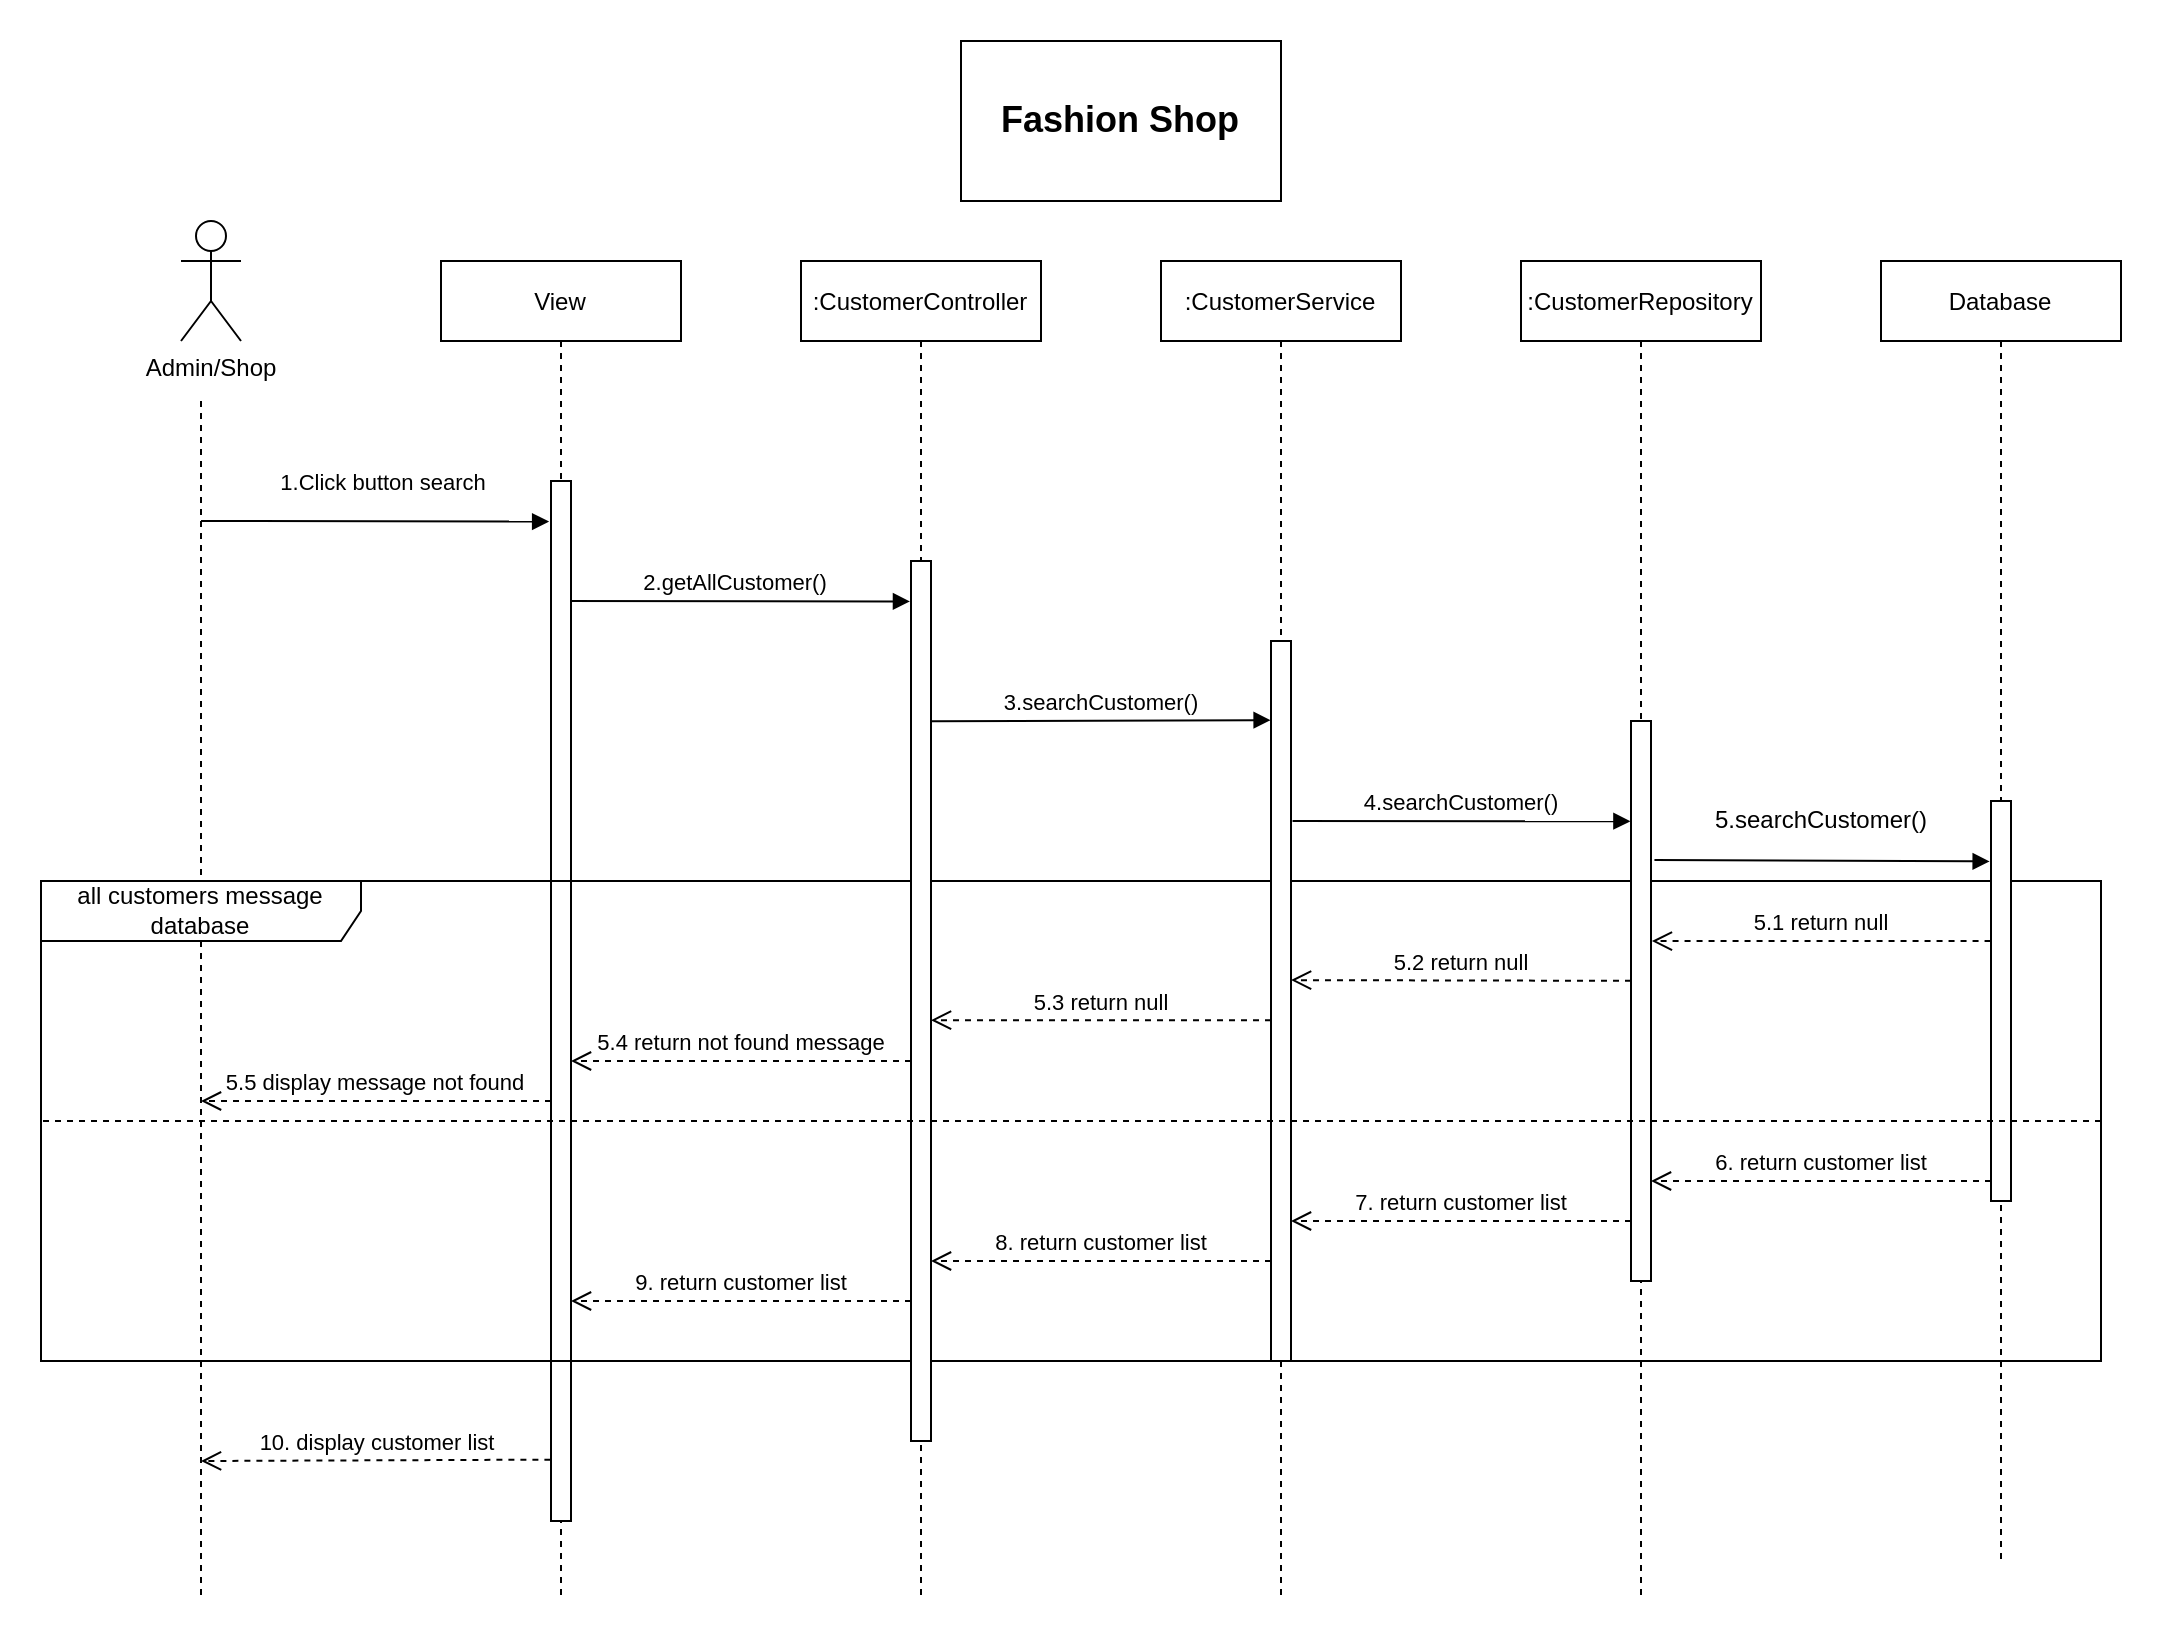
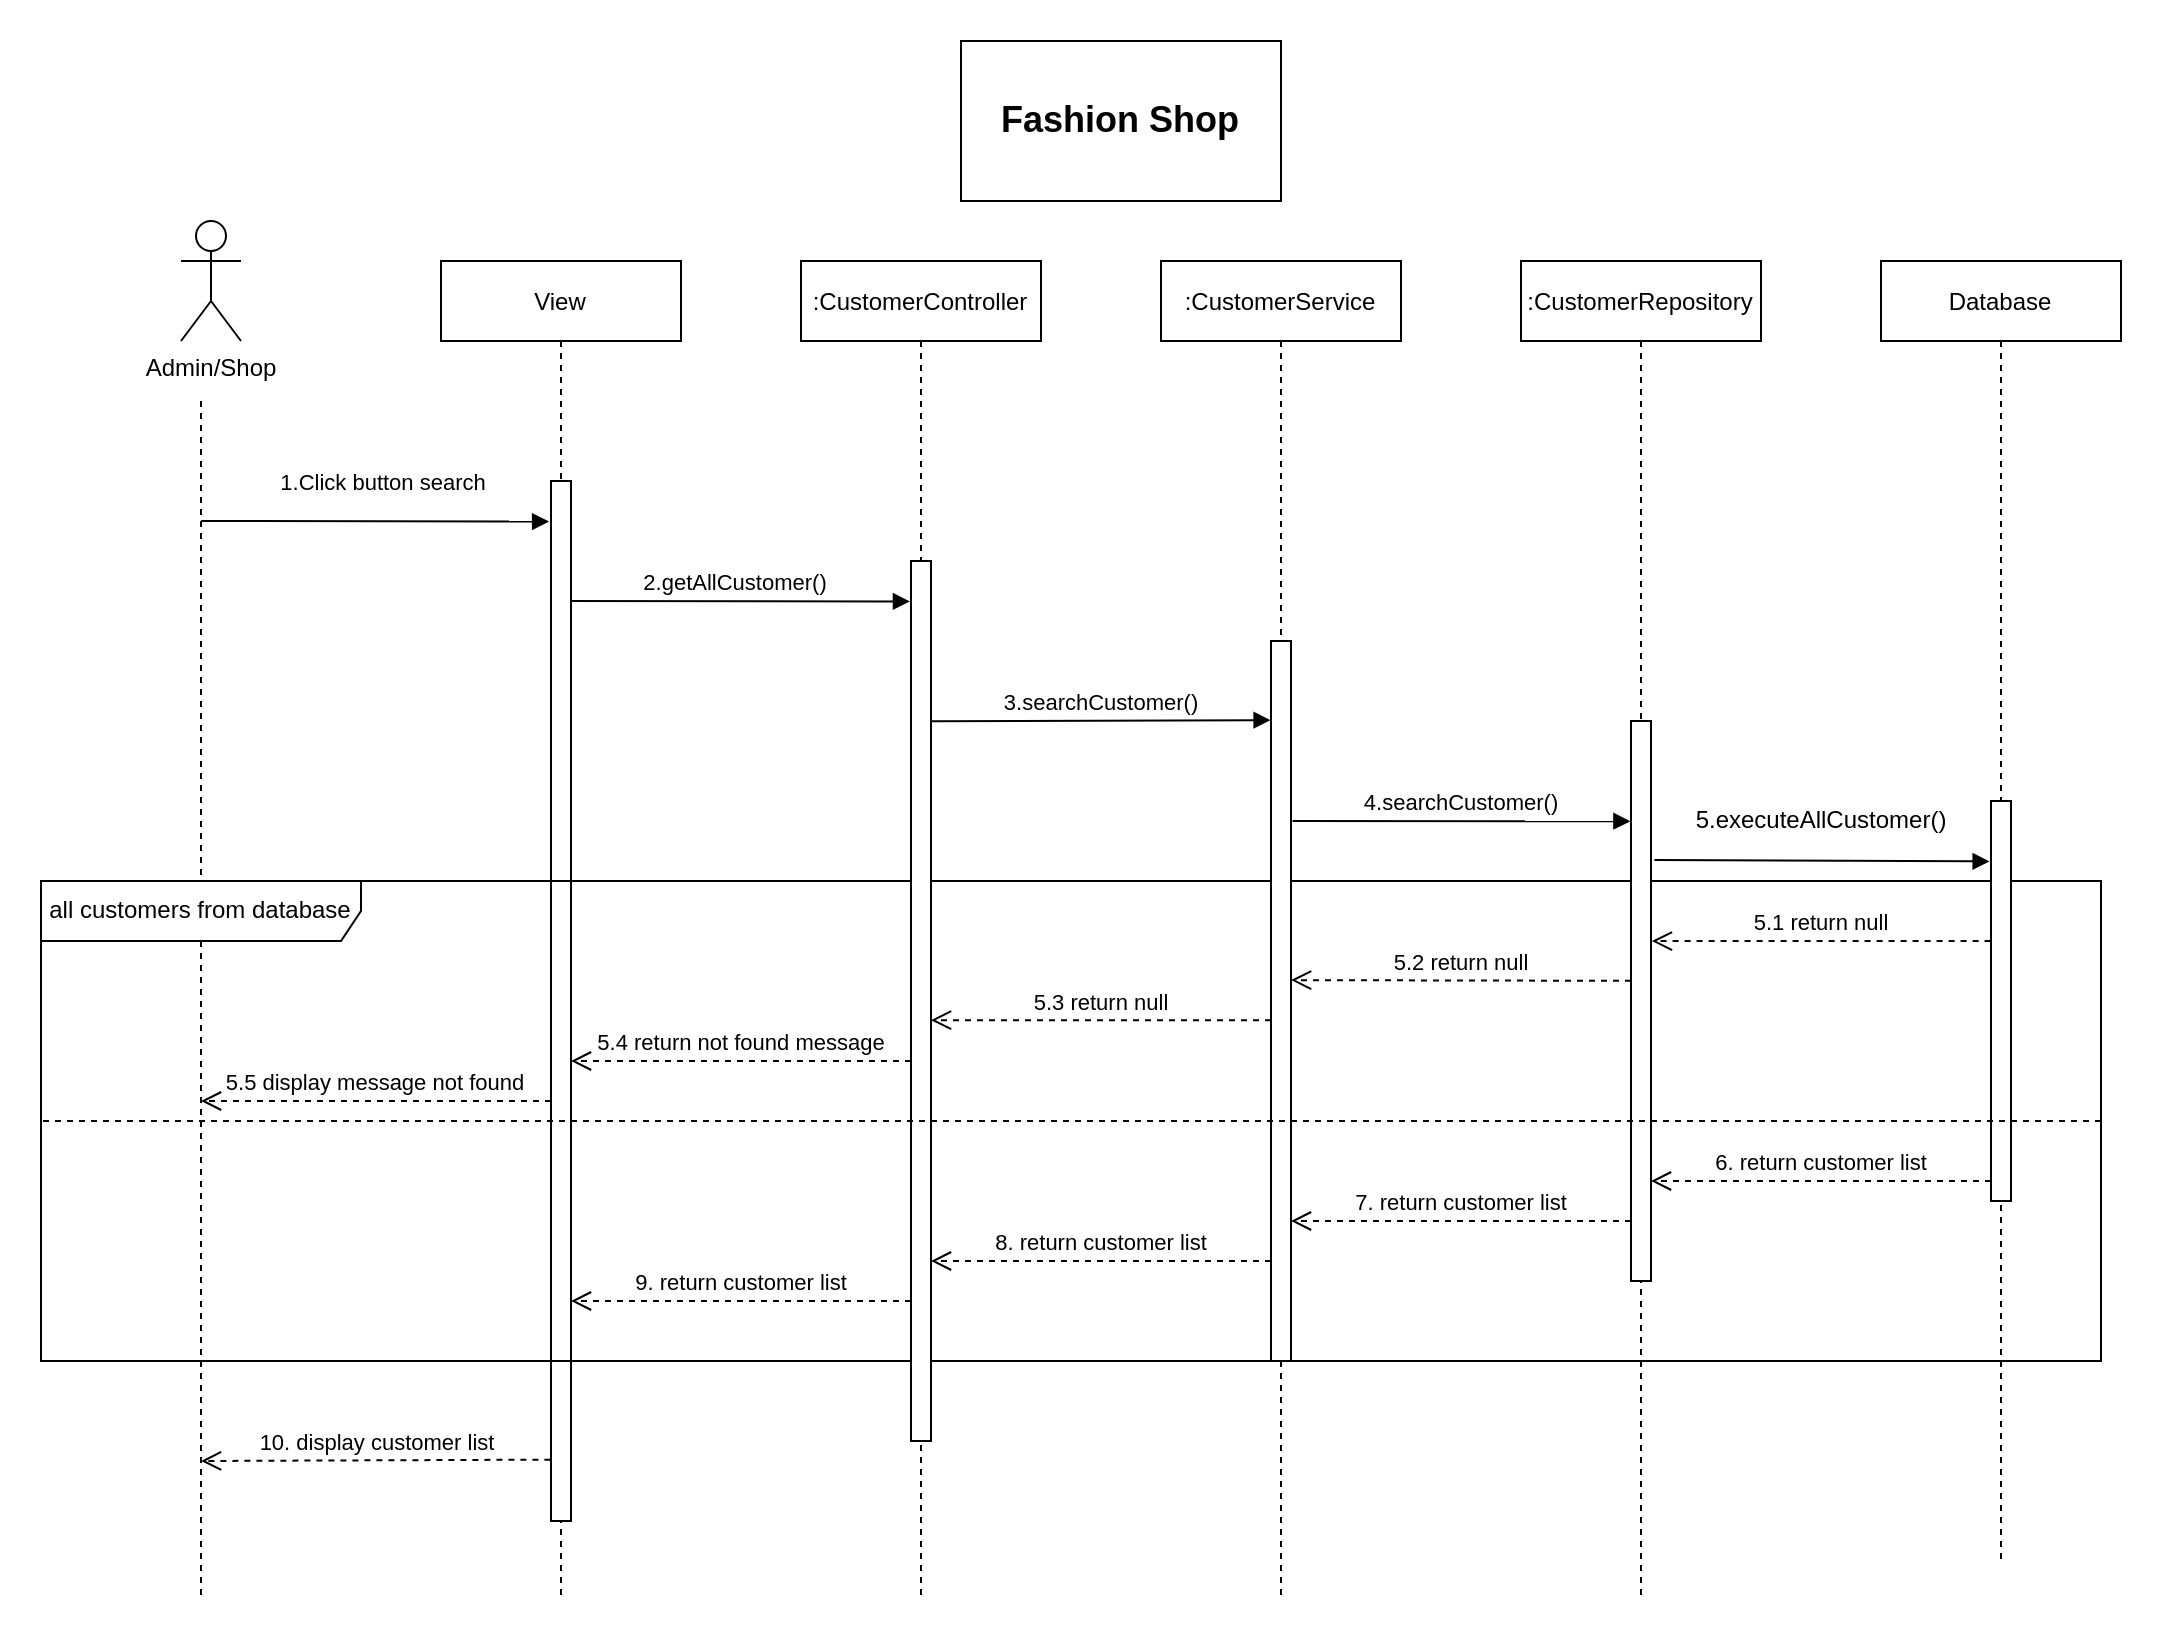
- <mxCell id="26" value="5.searchCustomer()" style="text;html=1;align=center;verticalAlign=middle;resizable=0;points=[];autosize=1;strokeColor=none;fillColor=none;" parent="1" vertex="1"><mxGeometry x="835" y="395" width="150" height="30" as="geometry" /></mxCell>
+ <mxCell id="26" value="5.executeAllCustomer()" style="text;html=1;align=center;verticalAlign=middle;resizable=0;points=[];autosize=1;strokeColor=none;fillColor=none;" parent="1" vertex="1"><mxGeometry x="835" y="395" width="150" height="30" as="geometry" /></mxCell>
- <mxCell id="9" value="all customers message database" style="shape=umlFrame;whiteSpace=wrap;html=1;width=160;height=30;" parent="3" vertex="1"><mxGeometry x="-200" y="310" width="1030" height="240" as="geometry" /></mxCell>
+ <mxCell id="9" value="all customers from database" style="shape=umlFrame;whiteSpace=wrap;html=1;width=160;height=30;" parent="3" vertex="1"><mxGeometry x="-200" y="310" width="1030" height="240" as="geometry" /></mxCell>
